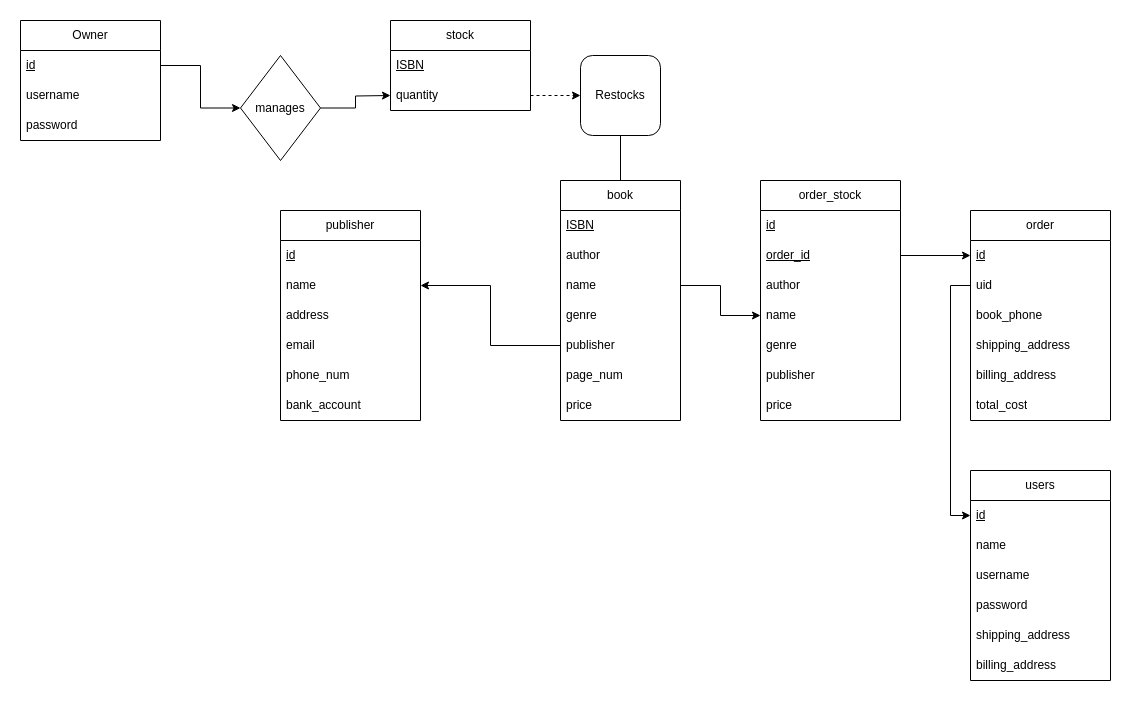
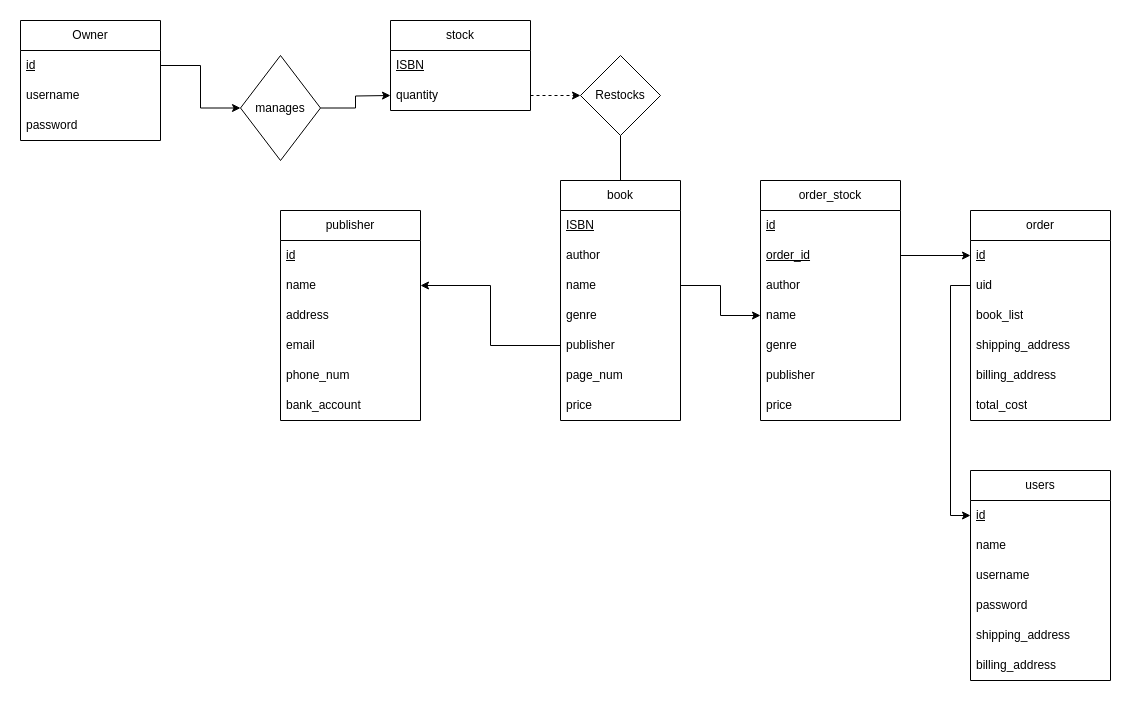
- <mxCell id="14" value="Restocks" style="whiteSpace=wrap;html=1;rounded=1;" vertex="1" parent="1"><mxGeometry x="580" y="55" width="80" height="80" as="geometry" /></mxCell>
+ <mxCell id="14" value="Restocks" style="rhombus;whiteSpace=wrap;html=1;" vertex="1" parent="1"><mxGeometry x="580" y="55" width="80" height="80" as="geometry" /></mxCell>
- <mxCell id="34" value="book_phone" style="text;strokeColor=none;fillColor=none;align=left;verticalAlign=middle;spacingLeft=4;spacingRight=4;overflow=hidden;points=[[0,0.5],[1,0.5]];portConstraint=eastwest;rotatable=0;whiteSpace=wrap;html=1;" vertex="1" parent="31"><mxGeometry y="90" width="140" height="30" as="geometry" /></mxCell>
+ <mxCell id="34" value="book_list" style="text;strokeColor=none;fillColor=none;align=left;verticalAlign=middle;spacingLeft=4;spacingRight=4;overflow=hidden;points=[[0,0.5],[1,0.5]];portConstraint=eastwest;rotatable=0;whiteSpace=wrap;html=1;" vertex="1" parent="31"><mxGeometry y="90" width="140" height="30" as="geometry" /></mxCell>
